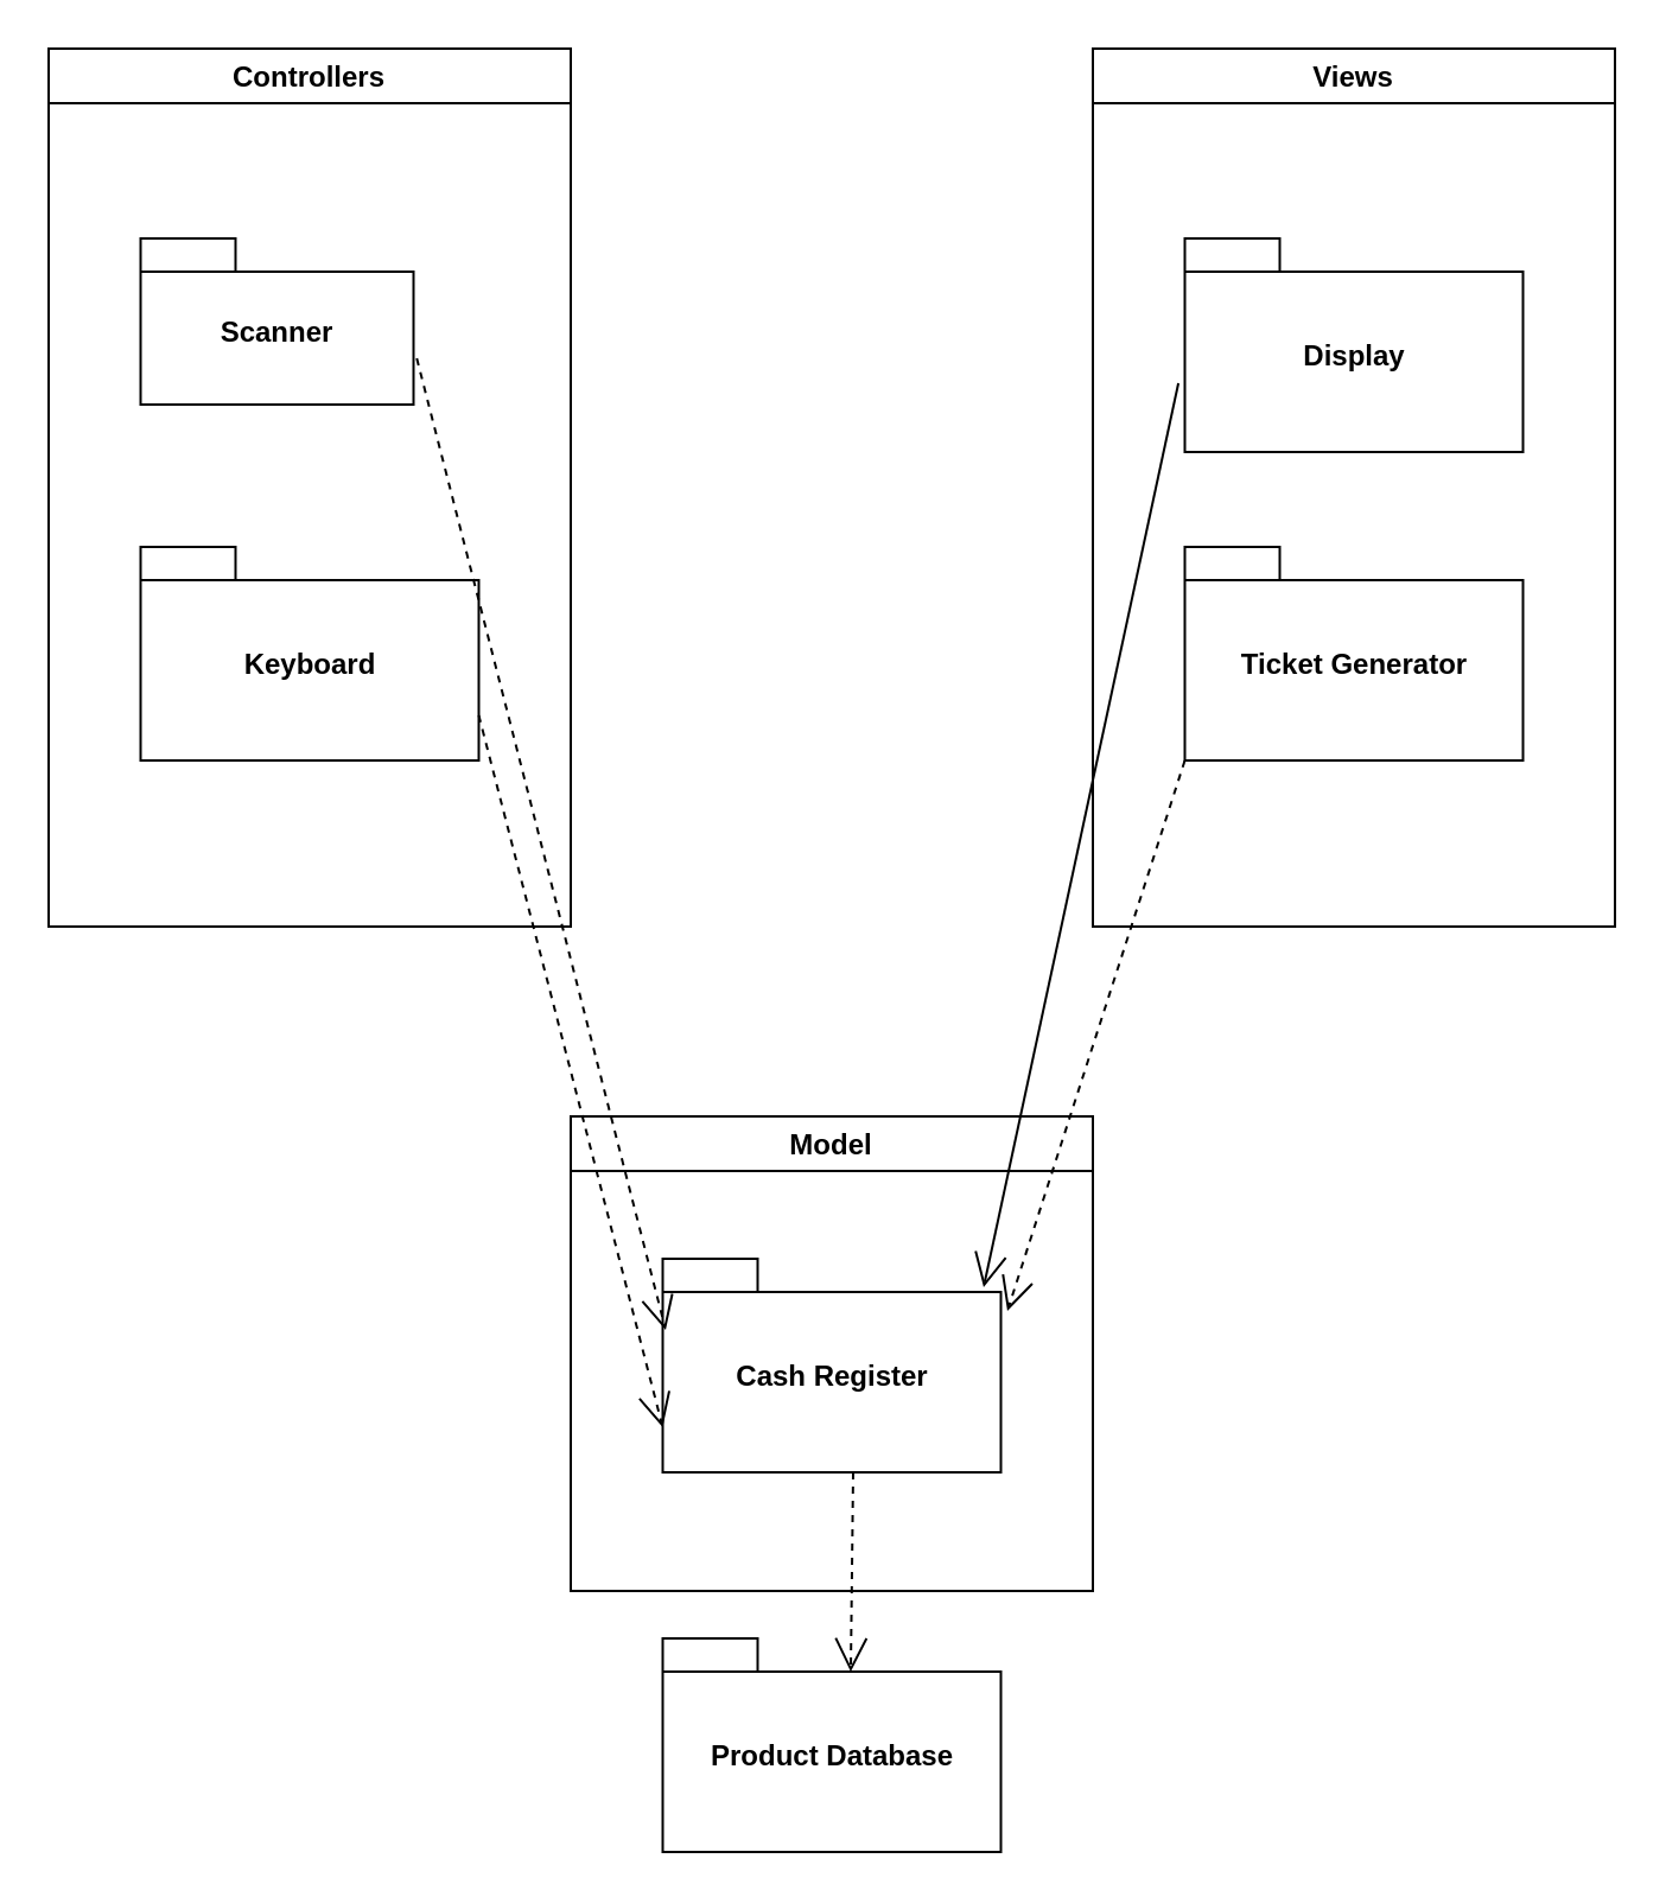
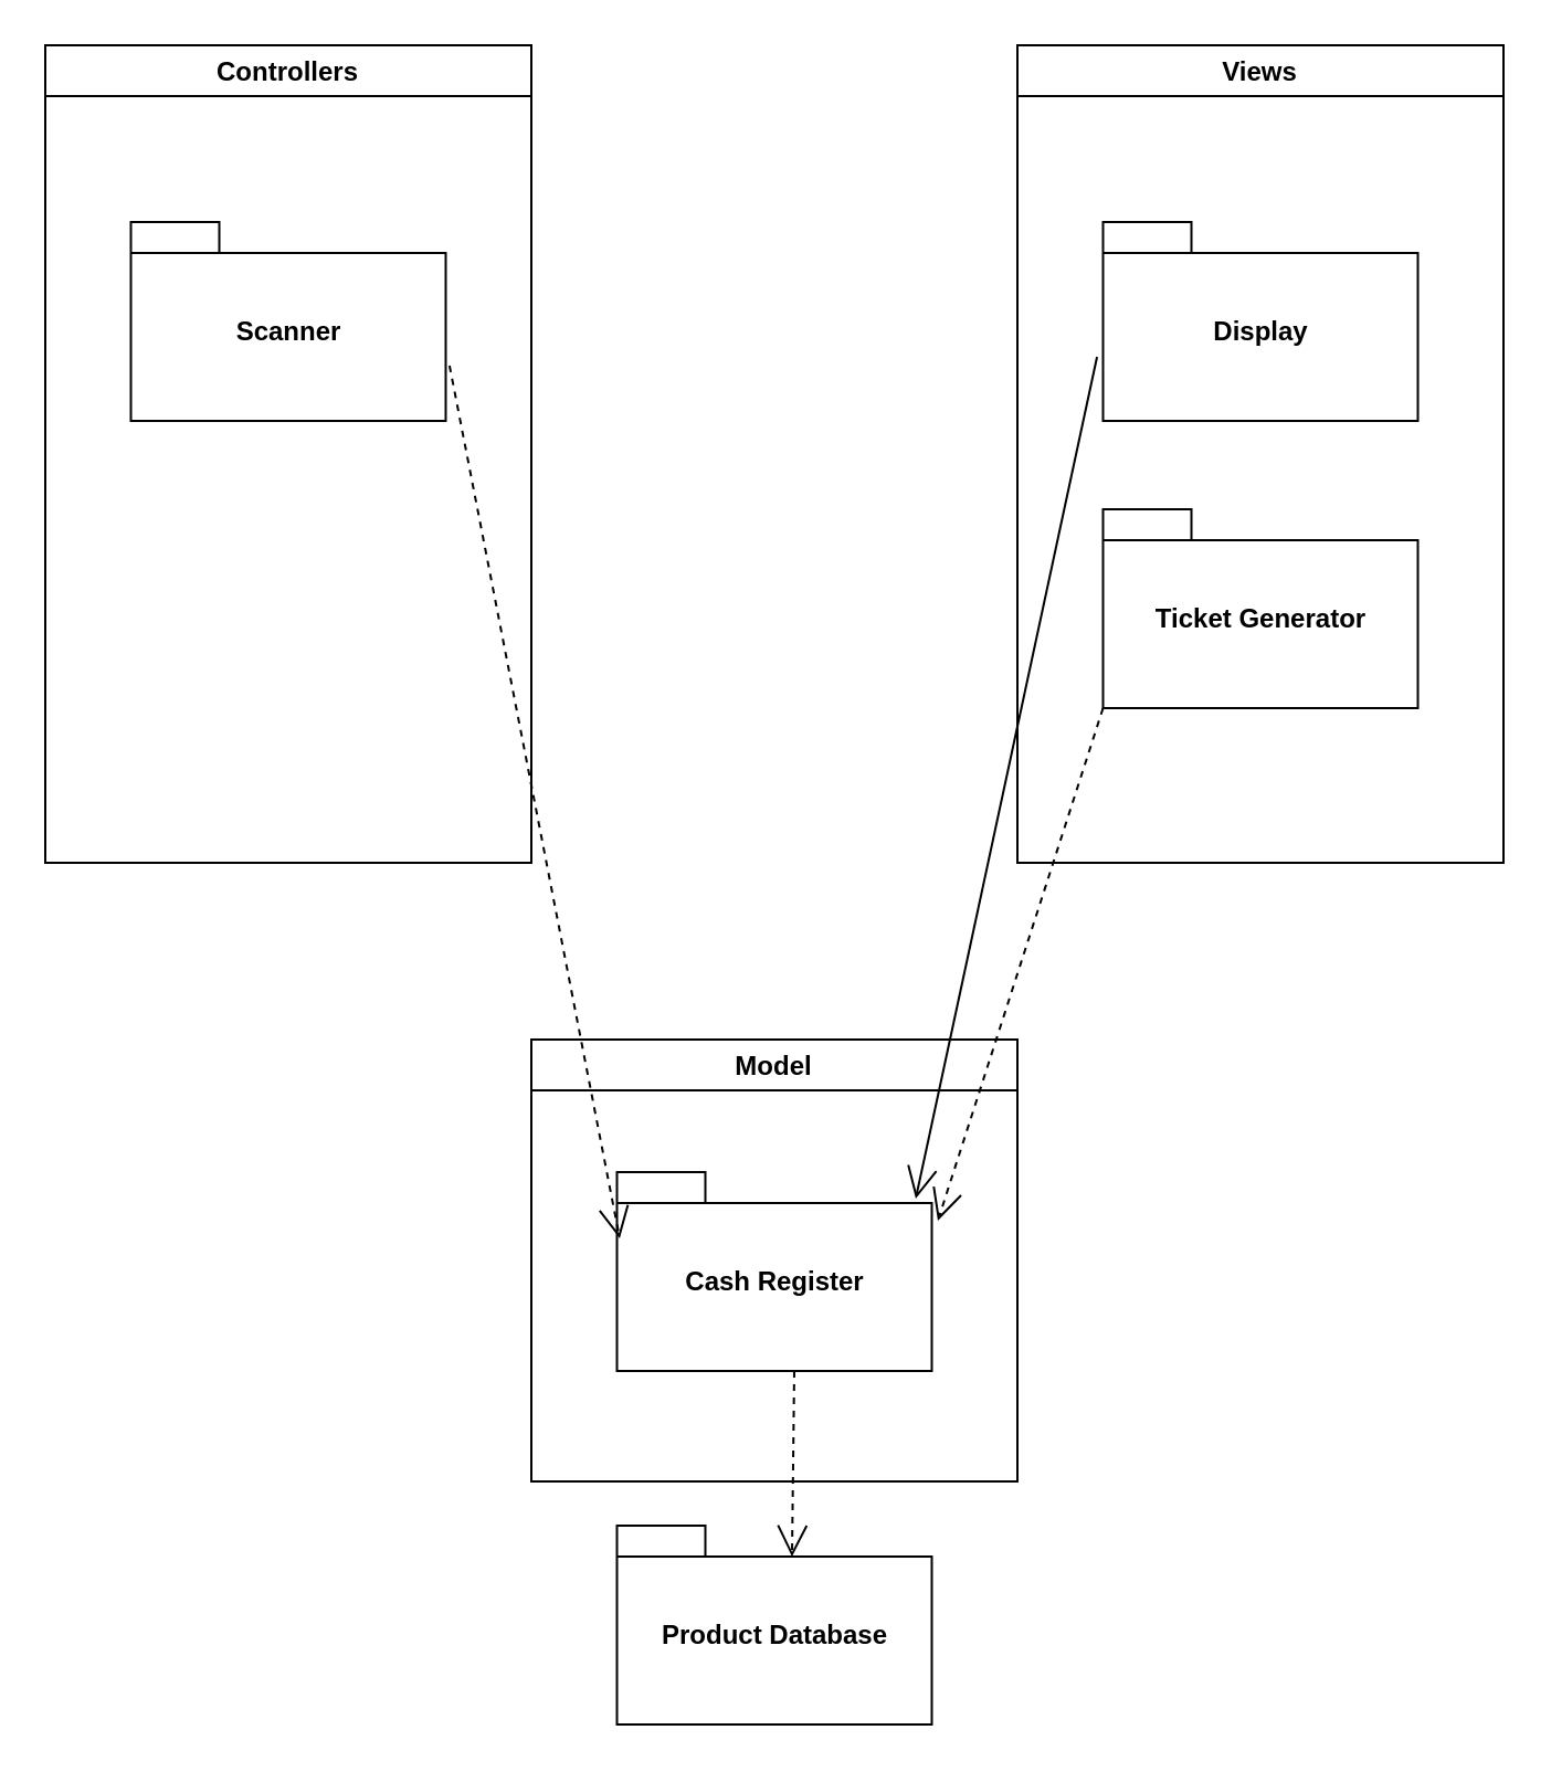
- <mxCell id="3" value="Scanner" style="shape=folder;fontStyle=1;spacingTop=10;tabWidth=40;tabHeight=14;tabPosition=left;html=1;" vertex="1" parent="2"><mxGeometry x="38.75" y="80" width="115" height="70" as="geometry" /></mxCell>
+ <mxCell id="3" value="Scanner" style="shape=folder;fontStyle=1;spacingTop=10;tabWidth=40;tabHeight=14;tabPosition=left;html=1;" vertex="1" parent="2"><mxGeometry x="38.75" y="80" width="142.5" height="90" as="geometry" /></mxCell>
- <mxCell id="4" value="Keyboard" style="shape=folder;fontStyle=1;spacingTop=10;tabWidth=40;tabHeight=14;tabPosition=left;html=1;" vertex="1" parent="2"><mxGeometry x="38.75" y="210" width="142.5" height="90" as="geometry" /></mxCell>
- <mxCell id="14" value="" style="endArrow=open;endSize=12;dashed=1;html=1;rounded=0;exitX=0;exitY=0;exitDx=142.5;exitDy=71;exitPerimeter=0;entryX=0;entryY=0;entryDx=0;entryDy=71;entryPerimeter=0;" edge="1" parent="1" source="4" target="9"><mxGeometry x="0.113" y="-62" width="160" relative="1" as="geometry"><mxPoint x="508.75" y="330" as="sourcePoint" /><mxPoint x="433.983" y="561.97" as="targetPoint" /><mxPoint as="offset" /></mxGeometry></mxCell>
